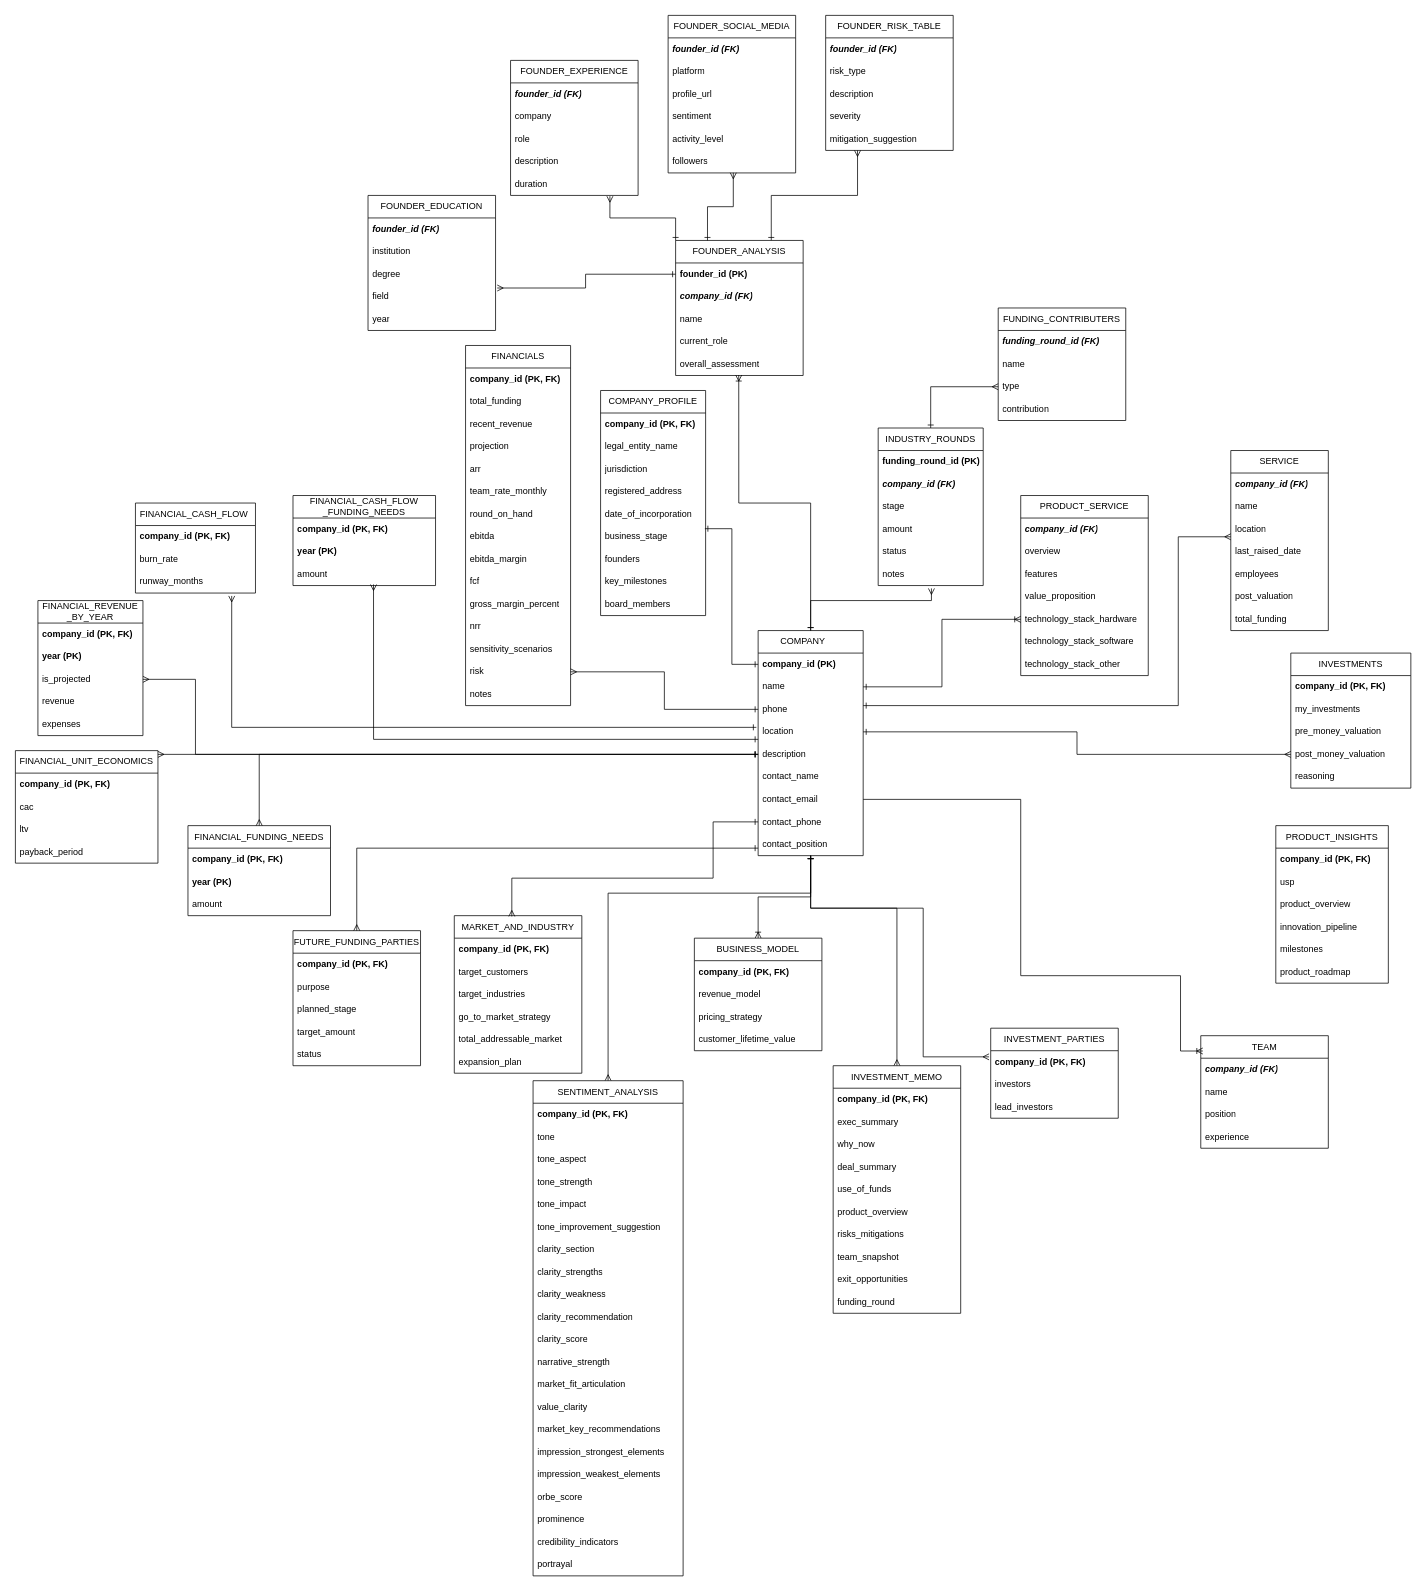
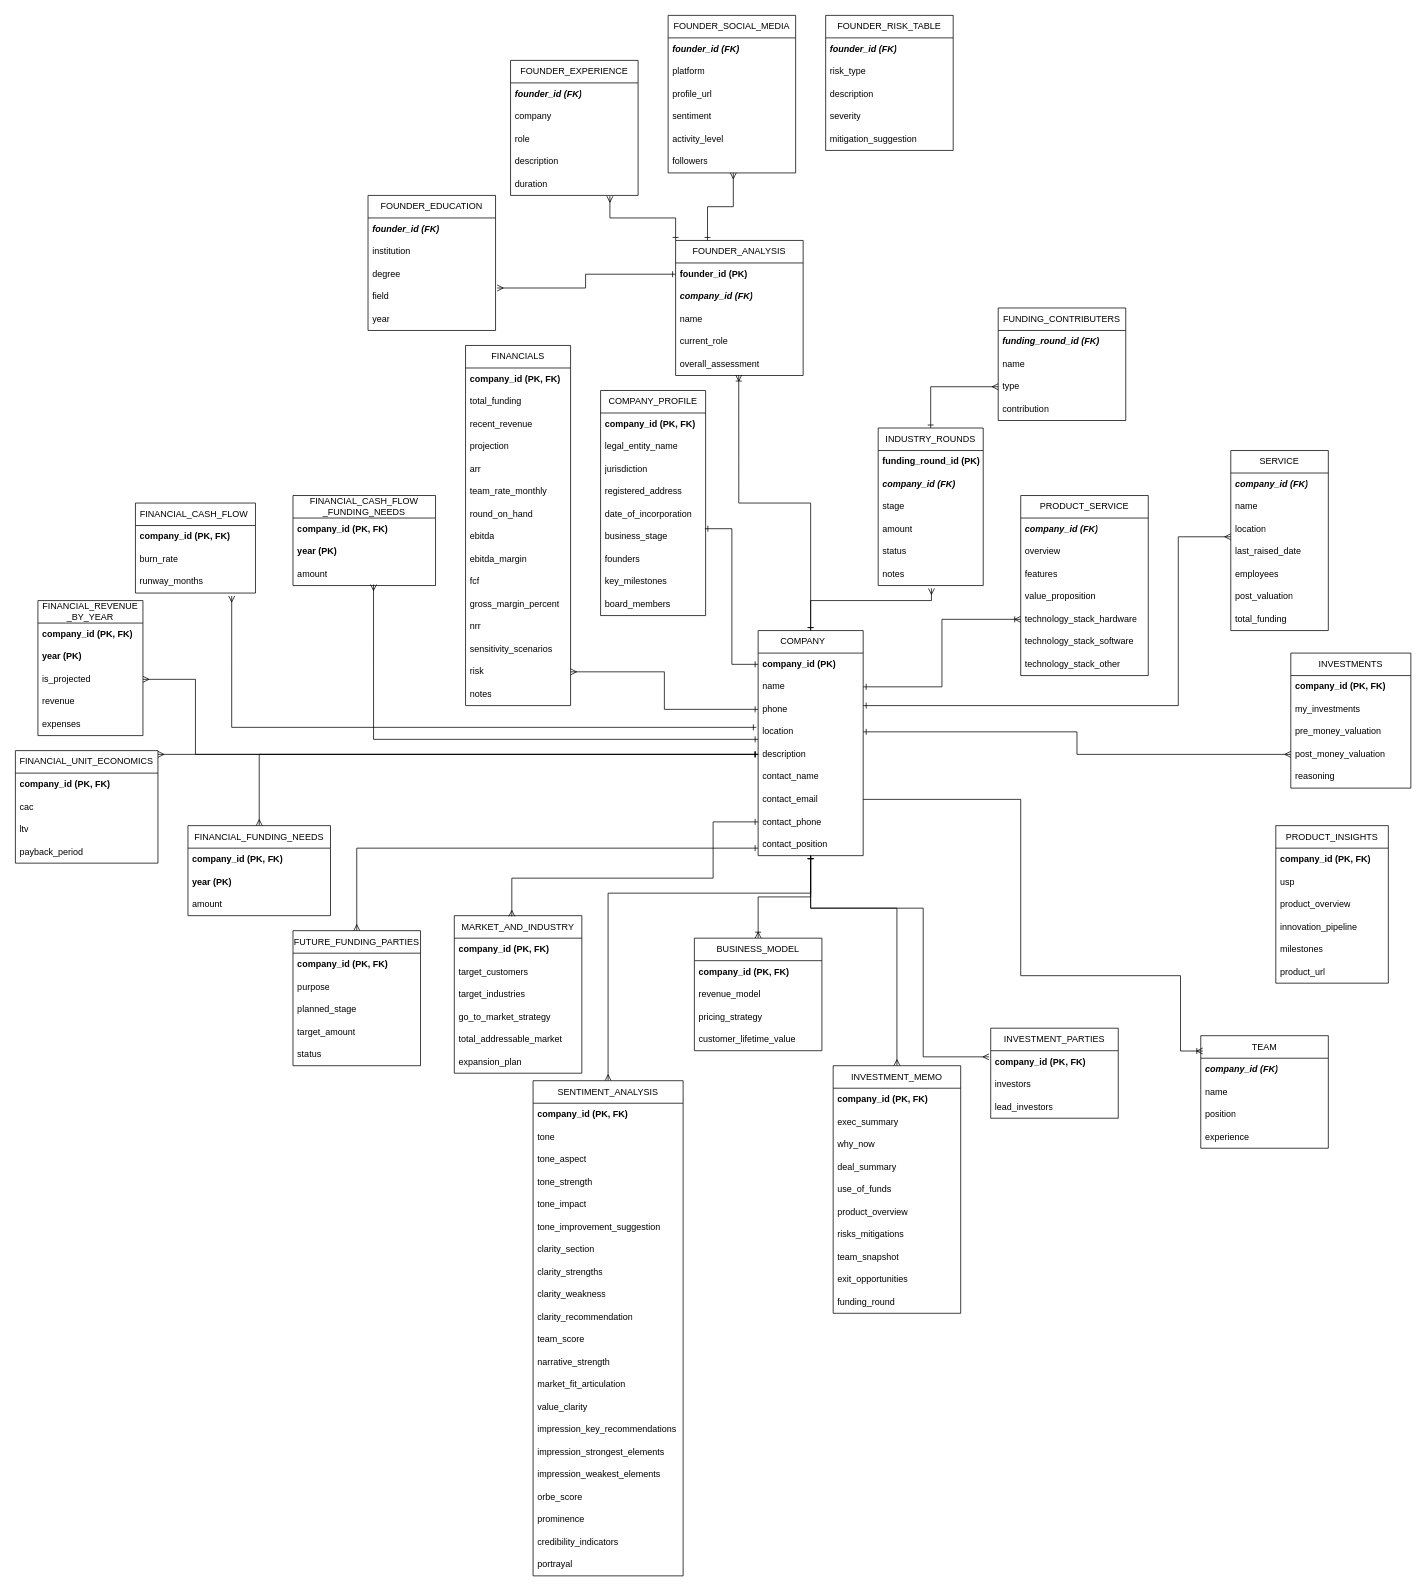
- <mxCell id="68" style="edgeStyle=orthogonalEdgeStyle;rounded=0;orthogonalLoop=1;jettySize=auto;html=1;exitX=0.75;exitY=0;exitDx=0;exitDy=0;entryX=0.25;entryY=1;entryDx=0;entryDy=0;elbow=vertical;endArrow=ERmany;endFill=0;startArrow=ERone;startFill=0;" parent="1" source="69" target="87" edge="1"><mxGeometry relative="1" as="geometry" /></mxCell>
- <mxCell id="215" value="product_roadmap" style="text;strokeColor=none;fillColor=none;align=left;verticalAlign=middle;spacingLeft=4;spacingRight=4;overflow=hidden;points=[[0,0.5],[1,0.5]];portConstraint=eastwest;rotatable=0;whiteSpace=wrap;html=1;" vertex="1" parent="209"><mxGeometry y="180" width="150" height="30" as="geometry" /></mxCell>
+ <mxCell id="215" value="product_url" style="text;strokeColor=none;fillColor=none;align=left;verticalAlign=middle;spacingLeft=4;spacingRight=4;overflow=hidden;points=[[0,0.5],[1,0.5]];portConstraint=eastwest;rotatable=0;whiteSpace=wrap;html=1;" vertex="1" parent="209"><mxGeometry y="180" width="150" height="30" as="geometry" /></mxCell>
- <mxCell id="118" value="clarity_score" style="text;strokeColor=none;fillColor=none;align=left;verticalAlign=middle;spacingLeft=4;spacingRight=4;overflow=hidden;points=[[0,0.5],[1,0.5]];portConstraint=eastwest;rotatable=0;whiteSpace=wrap;html=1;" parent="107" vertex="1"><mxGeometry y="330" width="200" height="30" as="geometry" /></mxCell>
+ <mxCell id="118" value="team_score" style="text;strokeColor=none;fillColor=none;align=left;verticalAlign=middle;spacingLeft=4;spacingRight=4;overflow=hidden;points=[[0,0.5],[1,0.5]];portConstraint=eastwest;rotatable=0;whiteSpace=wrap;html=1;" parent="107" vertex="1"><mxGeometry y="330" width="200" height="30" as="geometry" /></mxCell>
- <mxCell id="122" value="market_key_recommendations" style="text;strokeColor=none;fillColor=none;align=left;verticalAlign=middle;spacingLeft=4;spacingRight=4;overflow=hidden;points=[[0,0.5],[1,0.5]];portConstraint=eastwest;rotatable=0;whiteSpace=wrap;html=1;" parent="107" vertex="1"><mxGeometry y="450" width="200" height="30" as="geometry" /></mxCell>
+ <mxCell id="122" value="impression_key_recommendations" style="text;strokeColor=none;fillColor=none;align=left;verticalAlign=middle;spacingLeft=4;spacingRight=4;overflow=hidden;points=[[0,0.5],[1,0.5]];portConstraint=eastwest;rotatable=0;whiteSpace=wrap;html=1;" parent="107" vertex="1"><mxGeometry y="450" width="200" height="30" as="geometry" /></mxCell>
